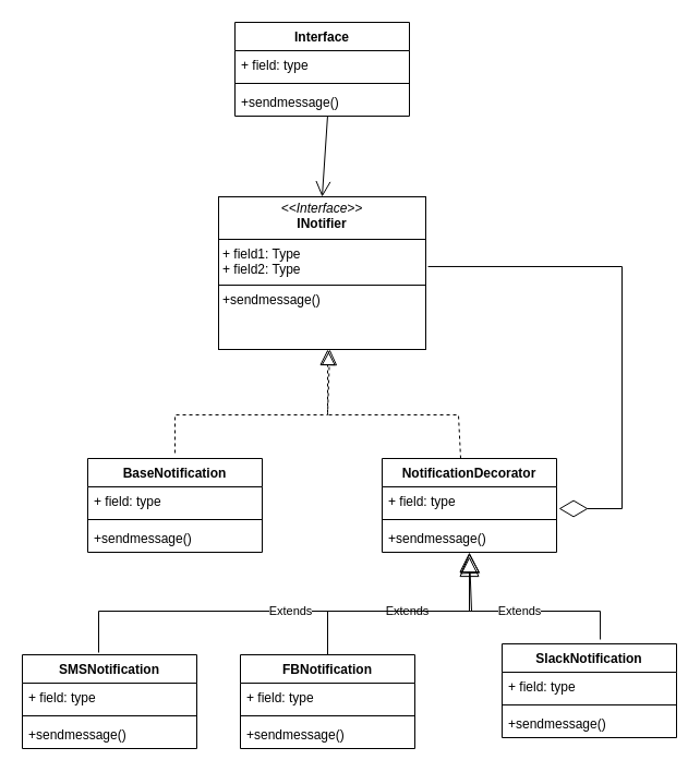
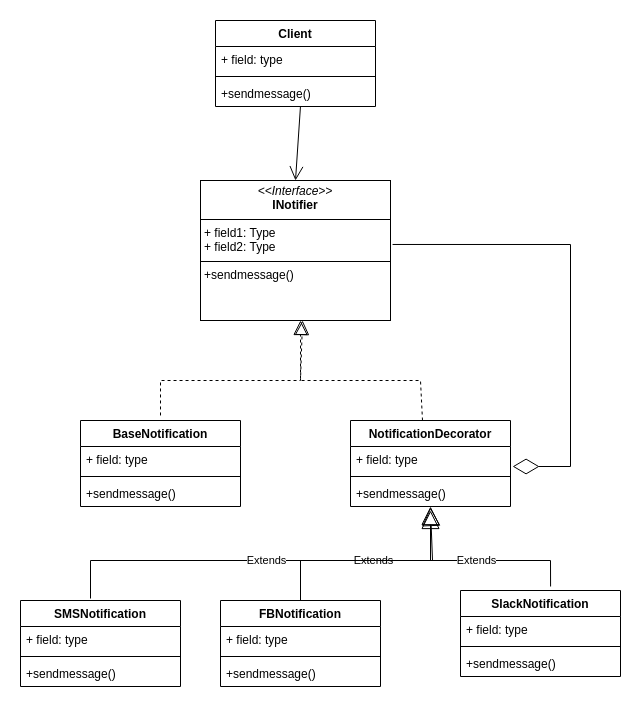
- <mxCell id="3" value="Interface" style="swimlane;fontStyle=1;align=center;verticalAlign=top;childLayout=stackLayout;horizontal=1;startSize=26;horizontalStack=0;resizeParent=1;resizeParentMax=0;resizeLast=0;collapsible=1;marginBottom=0;whiteSpace=wrap;html=1;" vertex="1" parent="1"><mxGeometry x="215" y="20" width="160" height="86" as="geometry" /></mxCell>
+ <mxCell id="3" value="Client" style="swimlane;fontStyle=1;align=center;verticalAlign=top;childLayout=stackLayout;horizontal=1;startSize=26;horizontalStack=0;resizeParent=1;resizeParentMax=0;resizeLast=0;collapsible=1;marginBottom=0;whiteSpace=wrap;html=1;" vertex="1" parent="1"><mxGeometry x="215" y="20" width="160" height="86" as="geometry" /></mxCell>
